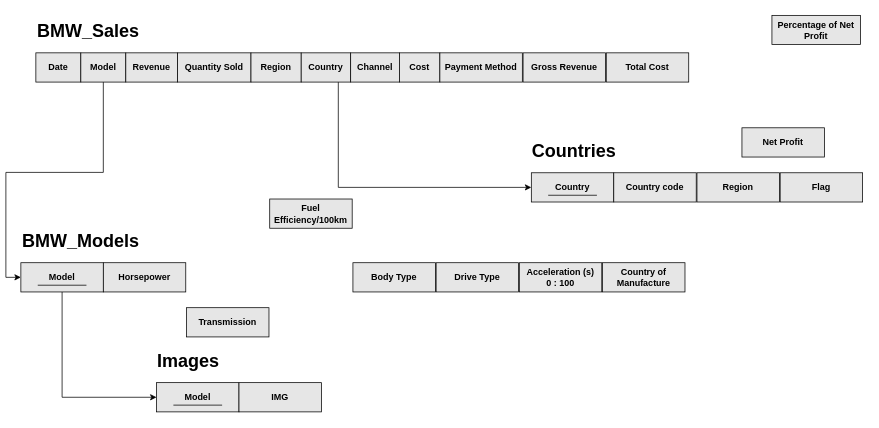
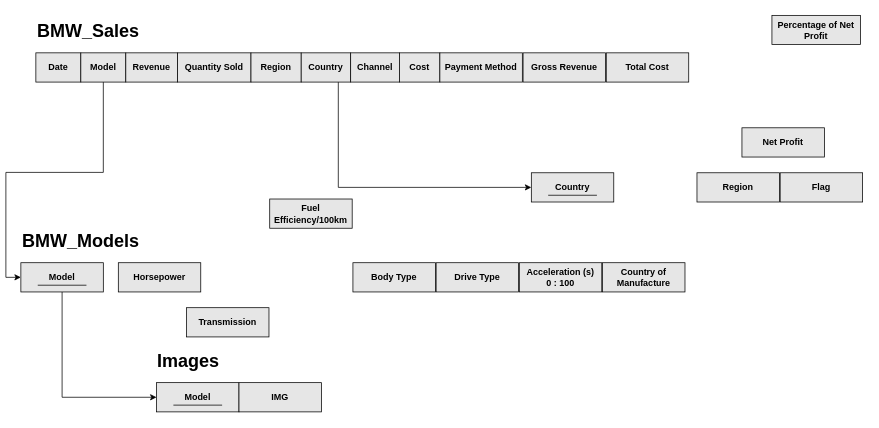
- <mxCell id="28" value="&lt;h1 style=&quot;margin-top: 0px;&quot;&gt;Countries&lt;/h1&gt;" style="text;html=1;whiteSpace=wrap;overflow=hidden;rounded=0;" parent="1" vertex="1"><mxGeometry x="700" y="180" width="180" height="40" as="geometry" /></mxCell>
- <mxCell id="30" value="Country code" style="rounded=0;whiteSpace=wrap;html=1;fontStyle=1;labelBackgroundColor=none;fillColor=#E6E6E6;" parent="1" vertex="1"><mxGeometry x="811" y="230" width="110" height="39" as="geometry" /></mxCell>
- <mxCell id="4" value="Horsepower" style="rounded=0;whiteSpace=wrap;html=1;fontStyle=1;labelBackgroundColor=none;fillColor=#E6E6E6;" parent="1" vertex="1"><mxGeometry x="130" y="350" width="110" height="39" as="geometry" /></mxCell>
+ <mxCell id="4" value="Horsepower" style="rounded=0;whiteSpace=wrap;html=1;fontStyle=1;labelBackgroundColor=none;fillColor=#E6E6E6;" parent="1" vertex="1"><mxGeometry x="150" y="350" width="110" height="39" as="geometry" /></mxCell>
